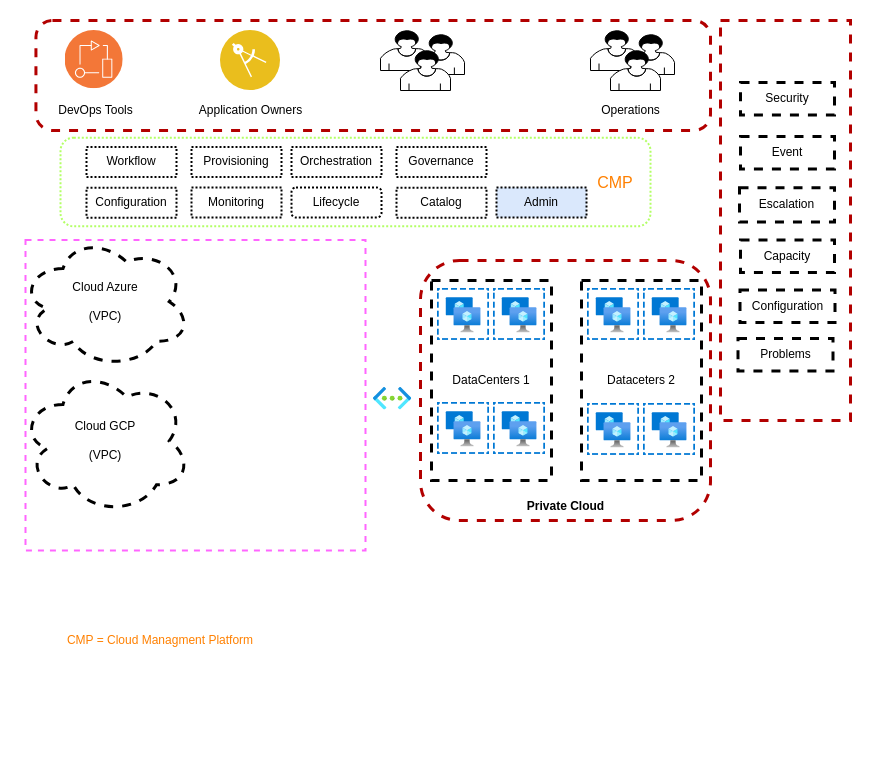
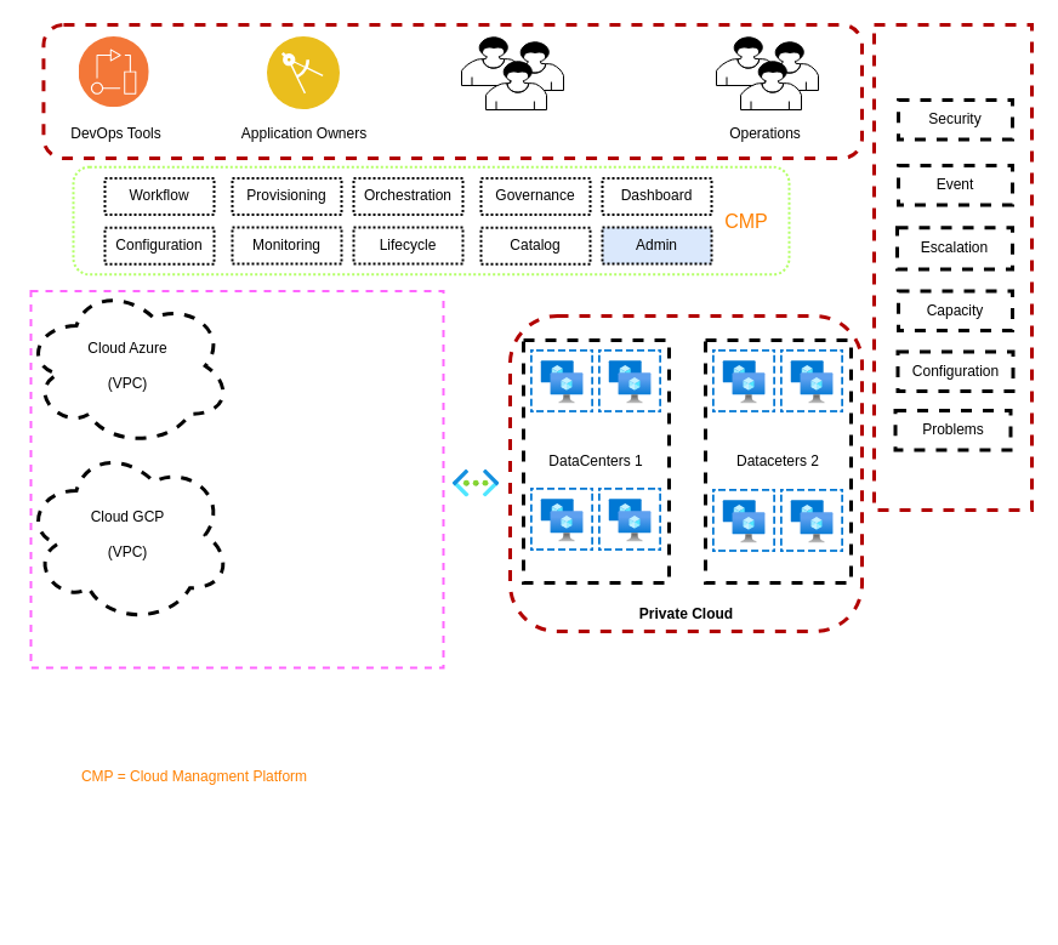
+ <mxCell id="70" value="Dashboard" style="rounded=0;whiteSpace=wrap;html=1;dashed=1;dashPattern=1 1;labelBackgroundColor=none;strokeWidth=2;" vertex="1" parent="61"><mxGeometry x="410" width="90" height="30" as="geometry" /></mxCell>
- <mxCell id="67" value="Lifecycle" style="whiteSpace=wrap;html=1;dashed=1;dashPattern=1 1;labelBackgroundColor=none;strokeWidth=2;rounded=1;" vertex="1" parent="61"><mxGeometry x="205" y="40.51" width="90" height="30" as="geometry" /></mxCell>
+ <mxCell id="67" value="Lifecycle" style="rounded=0;whiteSpace=wrap;html=1;dashed=1;dashPattern=1 1;labelBackgroundColor=none;strokeWidth=2;" vertex="1" parent="61"><mxGeometry x="205" y="40.51" width="90" height="30" as="geometry" /></mxCell>
